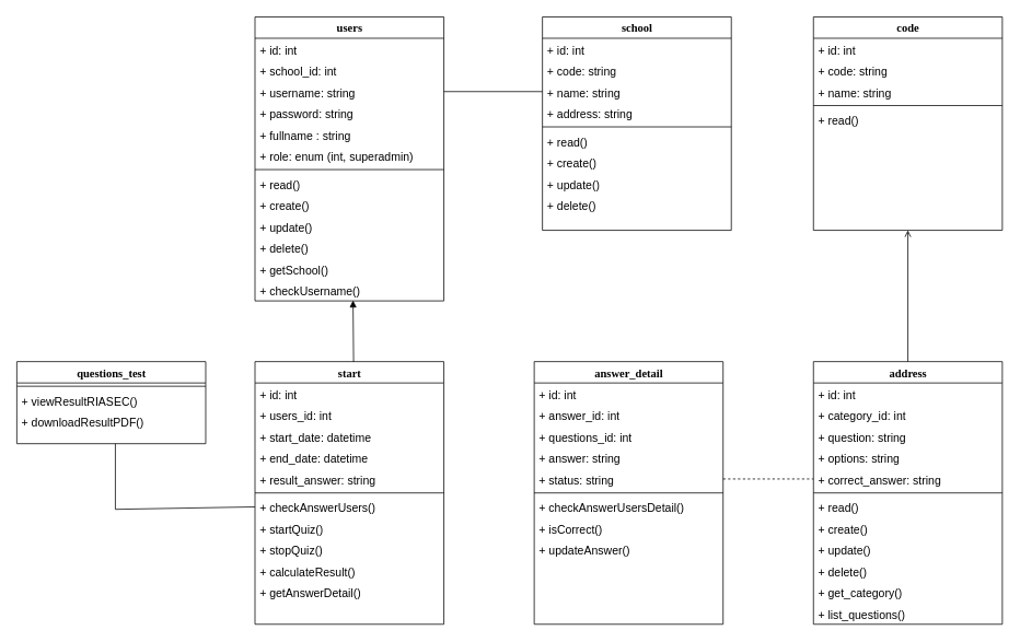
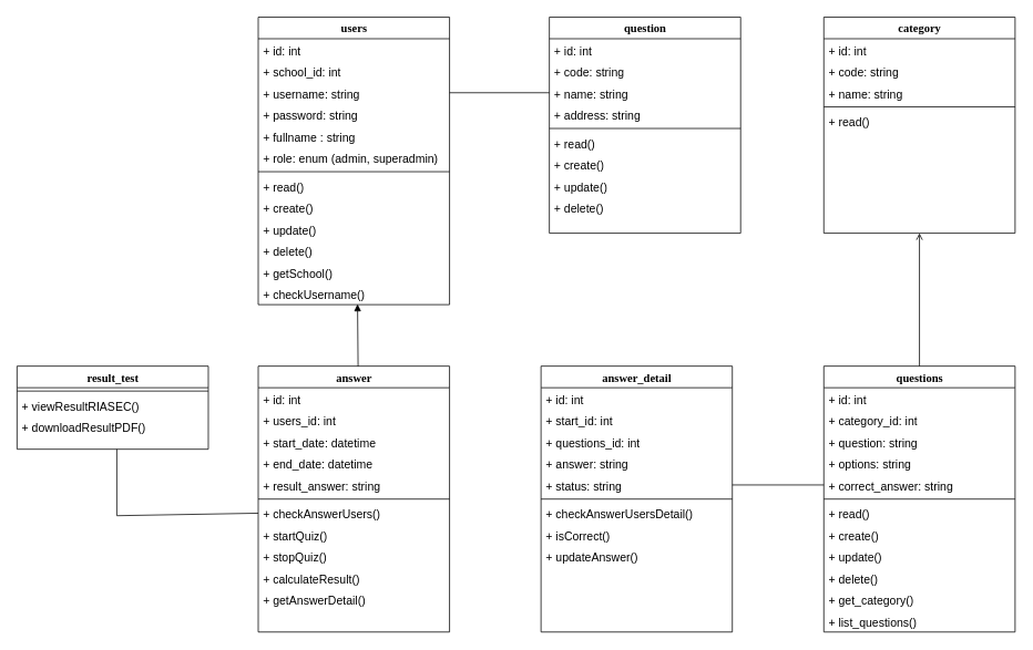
- <mxCell id="16" value="school" style="swimlane;html=1;fontStyle=1;align=center;verticalAlign=top;childLayout=stackLayout;horizontal=1;startSize=26;horizontalStack=0;resizeParent=1;resizeLast=0;collapsible=1;marginBottom=0;swimlaneFillColor=#ffffff;rounded=0;shadow=0;comic=0;labelBackgroundColor=none;strokeWidth=1;fillColor=none;fontFamily=Verdana;fontSize=14;" vertex="1" parent="1"><mxGeometry x="660" y="20" width="230" height="260" as="geometry" /></mxCell>
+ <mxCell id="16" value="question" style="swimlane;html=1;fontStyle=1;align=center;verticalAlign=top;childLayout=stackLayout;horizontal=1;startSize=26;horizontalStack=0;resizeParent=1;resizeLast=0;collapsible=1;marginBottom=0;swimlaneFillColor=#ffffff;rounded=0;shadow=0;comic=0;labelBackgroundColor=none;strokeWidth=1;fillColor=none;fontFamily=Verdana;fontSize=14;" vertex="1" parent="1"><mxGeometry x="660" y="20" width="230" height="260" as="geometry" /></mxCell>
- <mxCell id="26" value="code" style="swimlane;html=1;fontStyle=1;align=center;verticalAlign=top;childLayout=stackLayout;horizontal=1;startSize=26;horizontalStack=0;resizeParent=1;resizeLast=0;collapsible=1;marginBottom=0;swimlaneFillColor=#ffffff;rounded=0;shadow=0;comic=0;labelBackgroundColor=none;strokeWidth=1;fillColor=none;fontFamily=Verdana;fontSize=14;" vertex="1" parent="1"><mxGeometry x="990" y="20" width="230" height="260" as="geometry" /></mxCell>
+ <mxCell id="26" value="category" style="swimlane;html=1;fontStyle=1;align=center;verticalAlign=top;childLayout=stackLayout;horizontal=1;startSize=26;horizontalStack=0;resizeParent=1;resizeLast=0;collapsible=1;marginBottom=0;swimlaneFillColor=#ffffff;rounded=0;shadow=0;comic=0;labelBackgroundColor=none;strokeWidth=1;fillColor=none;fontFamily=Verdana;fontSize=14;" vertex="1" parent="1"><mxGeometry x="990" y="20" width="230" height="260" as="geometry" /></mxCell>
- <mxCell id="8" value="+ role: enum (int, superadmin)" style="text;html=1;strokeColor=none;fillColor=none;align=left;verticalAlign=top;spacingLeft=4;spacingRight=4;whiteSpace=wrap;overflow=hidden;rotatable=0;points=[[0,0.5],[1,0.5]];portConstraint=eastwest;fontSize=14;" vertex="1" parent="2"><mxGeometry y="156" width="230" height="26" as="geometry" /></mxCell>
+ <mxCell id="8" value="+ role: enum (admin, superadmin)" style="text;html=1;strokeColor=none;fillColor=none;align=left;verticalAlign=top;spacingLeft=4;spacingRight=4;whiteSpace=wrap;overflow=hidden;rotatable=0;points=[[0,0.5],[1,0.5]];portConstraint=eastwest;fontSize=14;" vertex="1" parent="2"><mxGeometry y="156" width="230" height="26" as="geometry" /></mxCell>
- <mxCell id="71" value="questions_test" style="swimlane;html=1;fontStyle=1;align=center;verticalAlign=top;childLayout=stackLayout;horizontal=1;startSize=26;horizontalStack=0;resizeParent=1;resizeLast=0;collapsible=1;marginBottom=0;swimlaneFillColor=#ffffff;rounded=0;shadow=0;comic=0;labelBackgroundColor=none;strokeWidth=1;fillColor=none;fontFamily=Verdana;fontSize=14;" vertex="1" parent="1"><mxGeometry x="20" y="440" width="230" height="100" as="geometry" /></mxCell>
+ <mxCell id="71" value="result_test" style="swimlane;html=1;fontStyle=1;align=center;verticalAlign=top;childLayout=stackLayout;horizontal=1;startSize=26;horizontalStack=0;resizeParent=1;resizeLast=0;collapsible=1;marginBottom=0;swimlaneFillColor=#ffffff;rounded=0;shadow=0;comic=0;labelBackgroundColor=none;strokeWidth=1;fillColor=none;fontFamily=Verdana;fontSize=14;" vertex="1" parent="1"><mxGeometry x="20" y="440" width="230" height="100" as="geometry" /></mxCell>
- <mxCell id="46" value="start" style="swimlane;html=1;fontStyle=1;align=center;verticalAlign=top;childLayout=stackLayout;horizontal=1;startSize=26;horizontalStack=0;resizeParent=1;resizeLast=0;collapsible=1;marginBottom=0;swimlaneFillColor=#ffffff;rounded=0;shadow=0;comic=0;labelBackgroundColor=none;strokeWidth=1;fillColor=none;fontFamily=Verdana;fontSize=14;" vertex="1" parent="1"><mxGeometry x="310" y="440" width="230" height="320" as="geometry" /></mxCell>
+ <mxCell id="46" value="answer" style="swimlane;html=1;fontStyle=1;align=center;verticalAlign=top;childLayout=stackLayout;horizontal=1;startSize=26;horizontalStack=0;resizeParent=1;resizeLast=0;collapsible=1;marginBottom=0;swimlaneFillColor=#ffffff;rounded=0;shadow=0;comic=0;labelBackgroundColor=none;strokeWidth=1;fillColor=none;fontFamily=Verdana;fontSize=14;" vertex="1" parent="1"><mxGeometry x="310" y="440" width="230" height="320" as="geometry" /></mxCell>
- <mxCell id="32" value="address" style="swimlane;html=1;fontStyle=1;align=center;verticalAlign=top;childLayout=stackLayout;horizontal=1;startSize=26;horizontalStack=0;resizeParent=1;resizeLast=0;collapsible=1;marginBottom=0;swimlaneFillColor=#ffffff;rounded=0;shadow=0;comic=0;labelBackgroundColor=none;strokeWidth=1;fillColor=none;fontFamily=Verdana;fontSize=14;" vertex="1" parent="1"><mxGeometry x="990" y="440" width="230" height="320" as="geometry" /></mxCell>
+ <mxCell id="32" value="questions" style="swimlane;html=1;fontStyle=1;align=center;verticalAlign=top;childLayout=stackLayout;horizontal=1;startSize=26;horizontalStack=0;resizeParent=1;resizeLast=0;collapsible=1;marginBottom=0;swimlaneFillColor=#ffffff;rounded=0;shadow=0;comic=0;labelBackgroundColor=none;strokeWidth=1;fillColor=none;fontFamily=Verdana;fontSize=14;" vertex="1" parent="1"><mxGeometry x="990" y="440" width="230" height="320" as="geometry" /></mxCell>
- <mxCell id="62" value="+ answer_id: int" style="text;html=1;strokeColor=none;fillColor=none;align=left;verticalAlign=top;spacingLeft=4;spacingRight=4;whiteSpace=wrap;overflow=hidden;rotatable=0;points=[[0,0.5],[1,0.5]];portConstraint=eastwest;fontSize=14;" vertex="1" parent="60"><mxGeometry y="52" width="230" height="26" as="geometry" /></mxCell>
+ <mxCell id="62" value="+ start_id: int" style="text;html=1;strokeColor=none;fillColor=none;align=left;verticalAlign=top;spacingLeft=4;spacingRight=4;whiteSpace=wrap;overflow=hidden;rotatable=0;points=[[0,0.5],[1,0.5]];portConstraint=eastwest;fontSize=14;" vertex="1" parent="60"><mxGeometry y="52" width="230" height="26" as="geometry" /></mxCell>
- <mxCell id="70" value="" style="endArrow=none;html=1;rounded=0;entryX=0;entryY=0.5;entryDx=0;entryDy=0;exitX=1;exitY=0.5;exitDx=0;exitDy=0;dashed=1;" edge="1" parent="1" source="65" target="37"><mxGeometry width="50" height="50" relative="1" as="geometry"><mxPoint x="900" y="640" as="sourcePoint" /><mxPoint x="950" y="590" as="targetPoint" /></mxGeometry></mxCell>
+ <mxCell id="70" value="" style="endArrow=none;html=1;rounded=0;entryX=0;entryY=0.5;entryDx=0;entryDy=0;exitX=1;exitY=0.5;exitDx=0;exitDy=0;" edge="1" parent="1" source="65" target="37"><mxGeometry width="50" height="50" relative="1" as="geometry"><mxPoint x="900" y="640" as="sourcePoint" /><mxPoint x="950" y="590" as="targetPoint" /></mxGeometry></mxCell>
